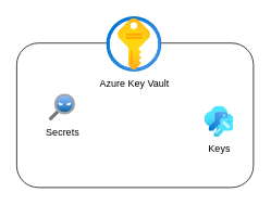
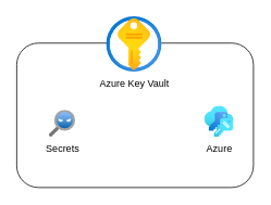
- <mxCell id="5" value="Secrets" style="aspect=fixed;html=1;points=[];align=center;image;fontSize=12;image=img/lib/azure2/other/Detonation.svg;" vertex="1" parent="1"><mxGeometry x="60" y="114.97" width="32" height="33.03" as="geometry" /></mxCell>
+ <mxCell id="5" value="Secrets" style="aspect=fixed;html=1;points=[];align=center;image;fontSize=12;image=img/lib/azure2/other/Detonation.svg;" vertex="1" parent="1"><mxGeometry x="60" y="134.97" width="32" height="33.03" as="geometry" /></mxCell>
- <mxCell id="4" value="Keys" style="aspect=fixed;html=1;points=[];align=center;image;fontSize=12;image=img/lib/azure2/security/Keys.svg;" vertex="1" parent="1"><mxGeometry x="250" y="130" width="36" height="38" as="geometry" /></mxCell>
+ <mxCell id="4" value="Azure" style="aspect=fixed;html=1;points=[];align=center;image;fontSize=12;image=img/lib/azure2/security/Keys.svg;" vertex="1" parent="1"><mxGeometry x="250" y="130" width="36" height="38" as="geometry" /></mxCell>
